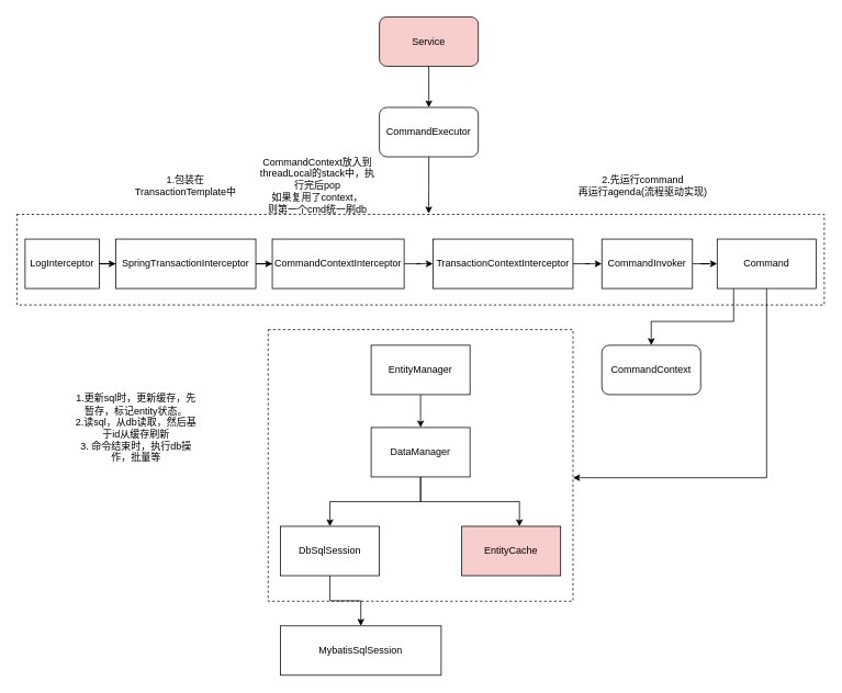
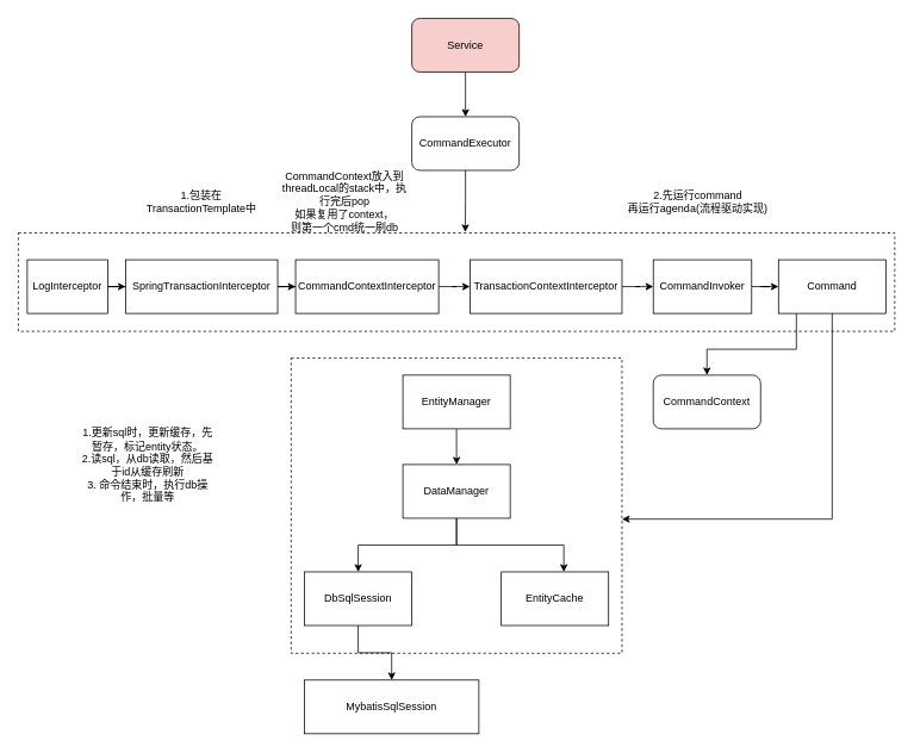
- <mxCell id="11" value="EntityCache" style="rounded=0;whiteSpace=wrap;html=1;fillColor=#f8cecc;" parent="1" vertex="1"><mxGeometry x="560" y="639" width="120" height="60" as="geometry" /></mxCell>
+ <mxCell id="11" value="EntityCache" style="rounded=0;whiteSpace=wrap;html=1;" parent="1" vertex="1"><mxGeometry x="560" y="639" width="120" height="60" as="geometry" /></mxCell>
